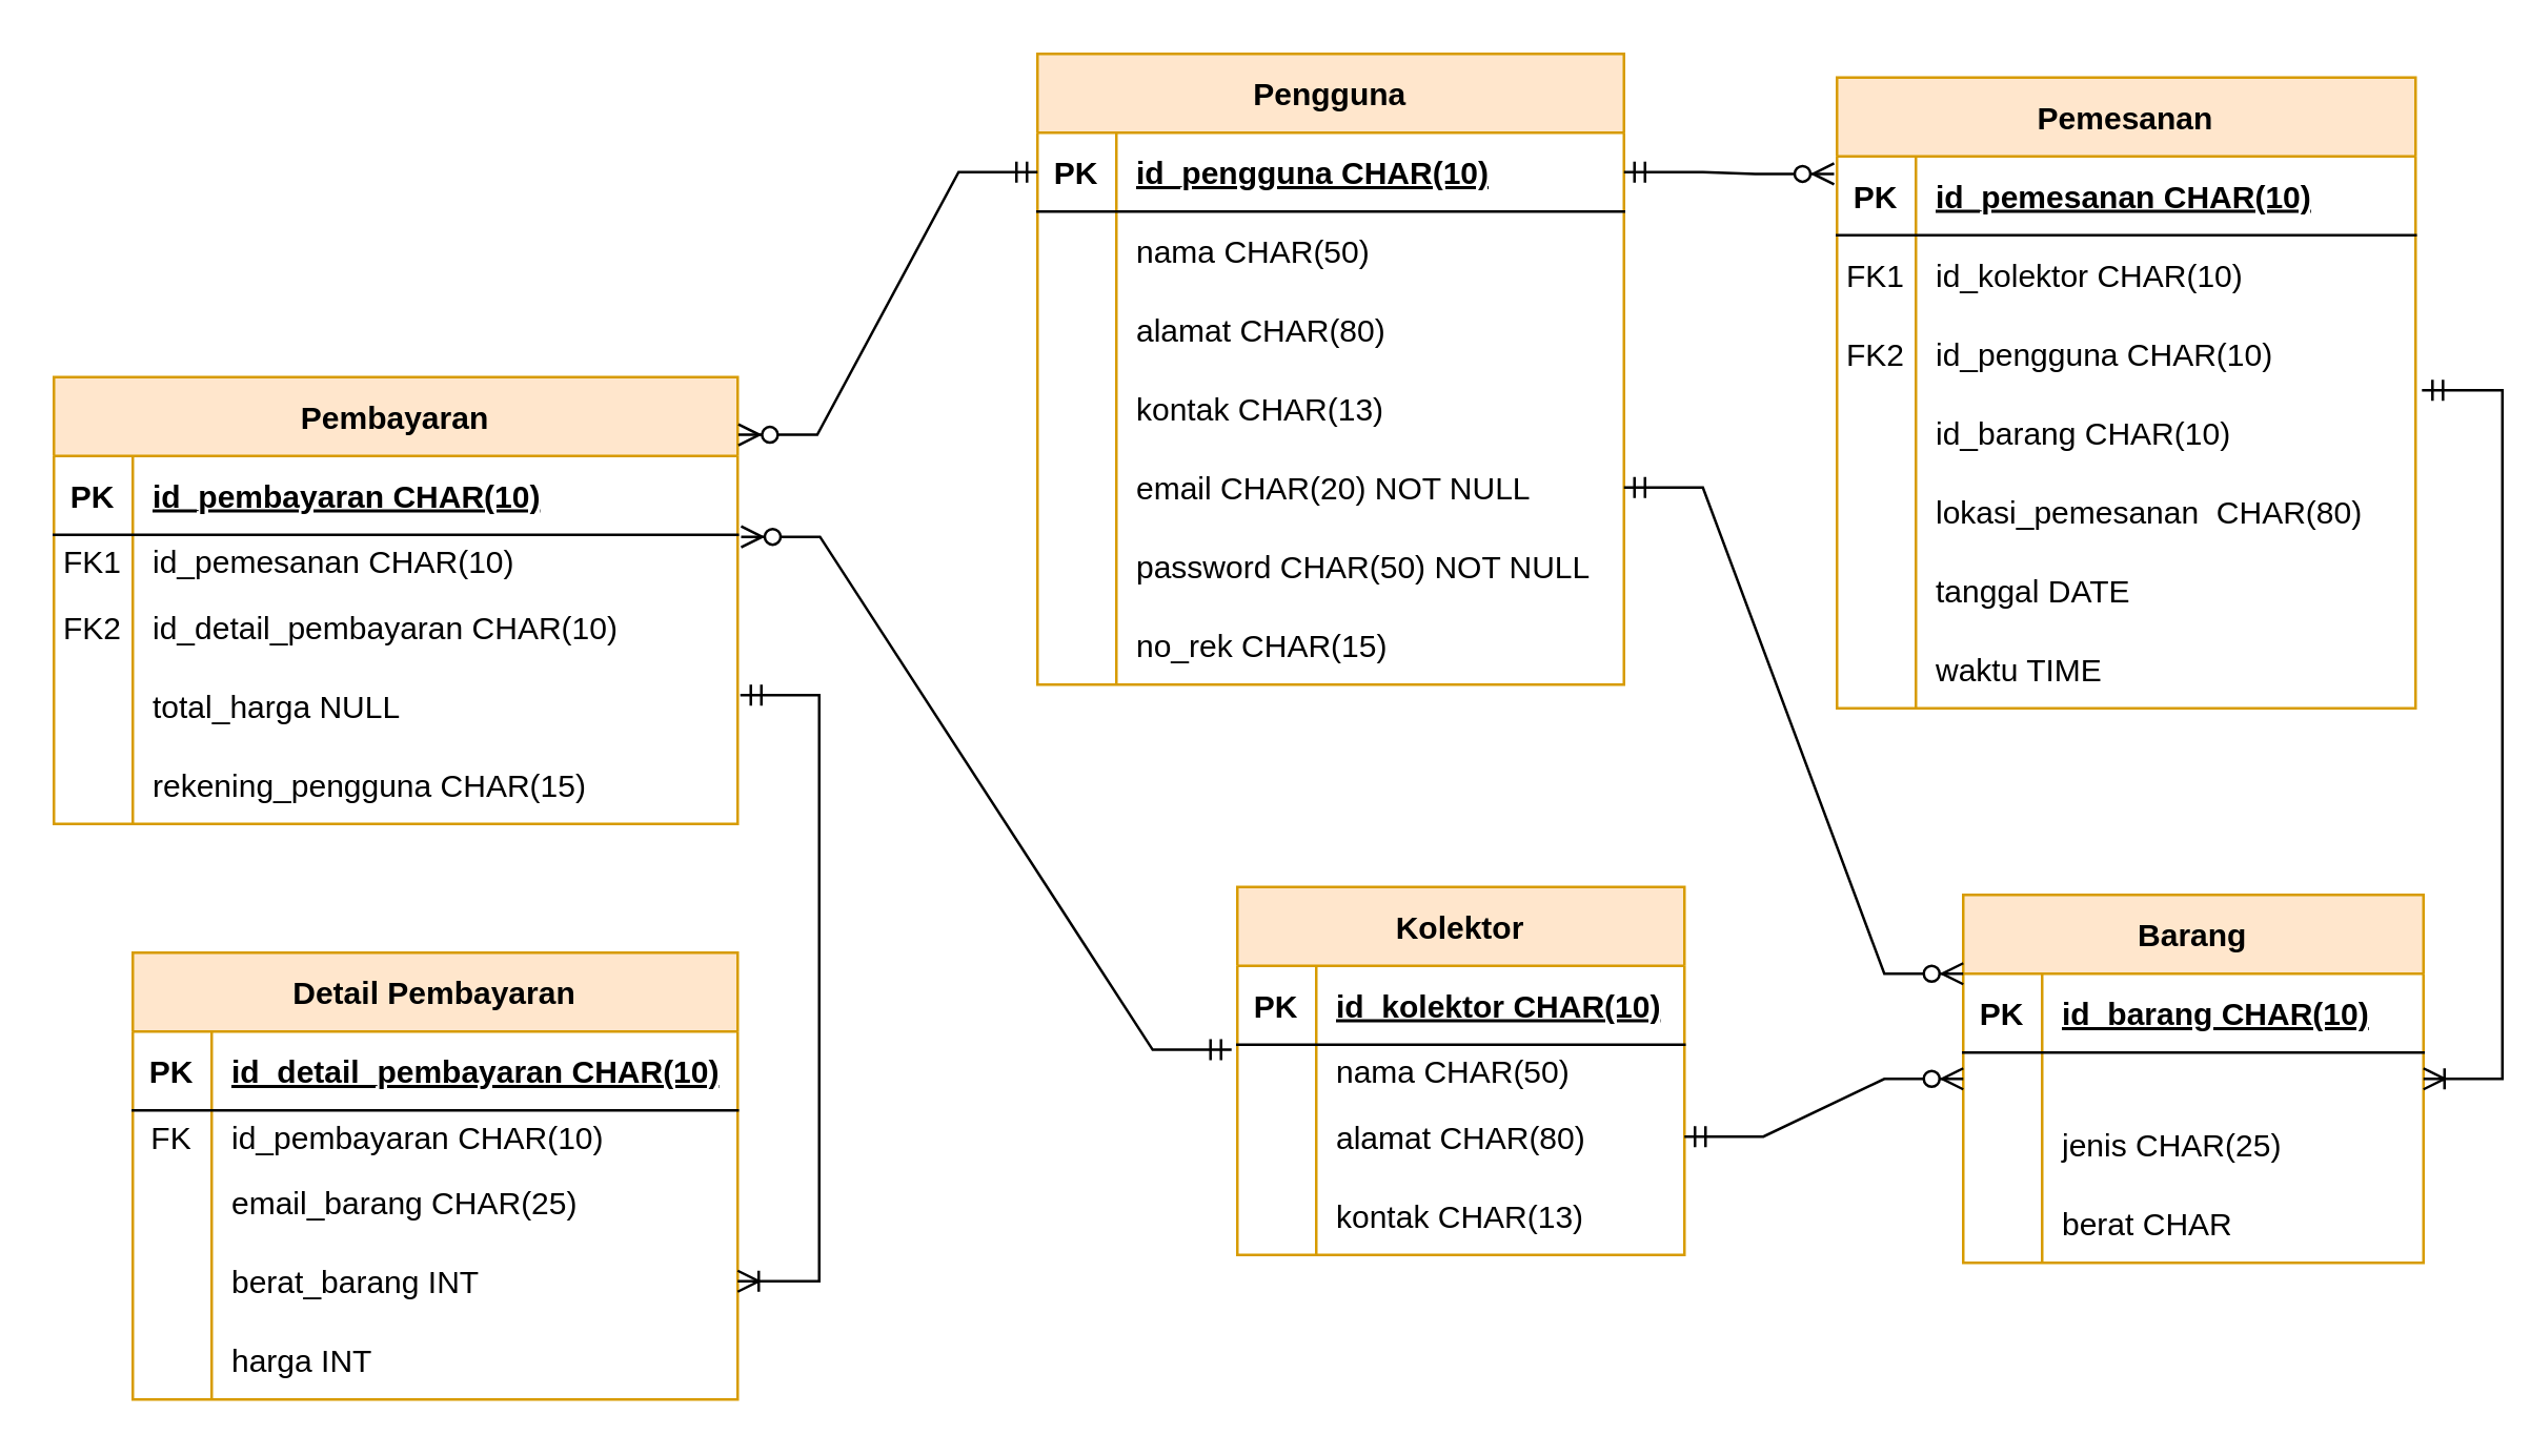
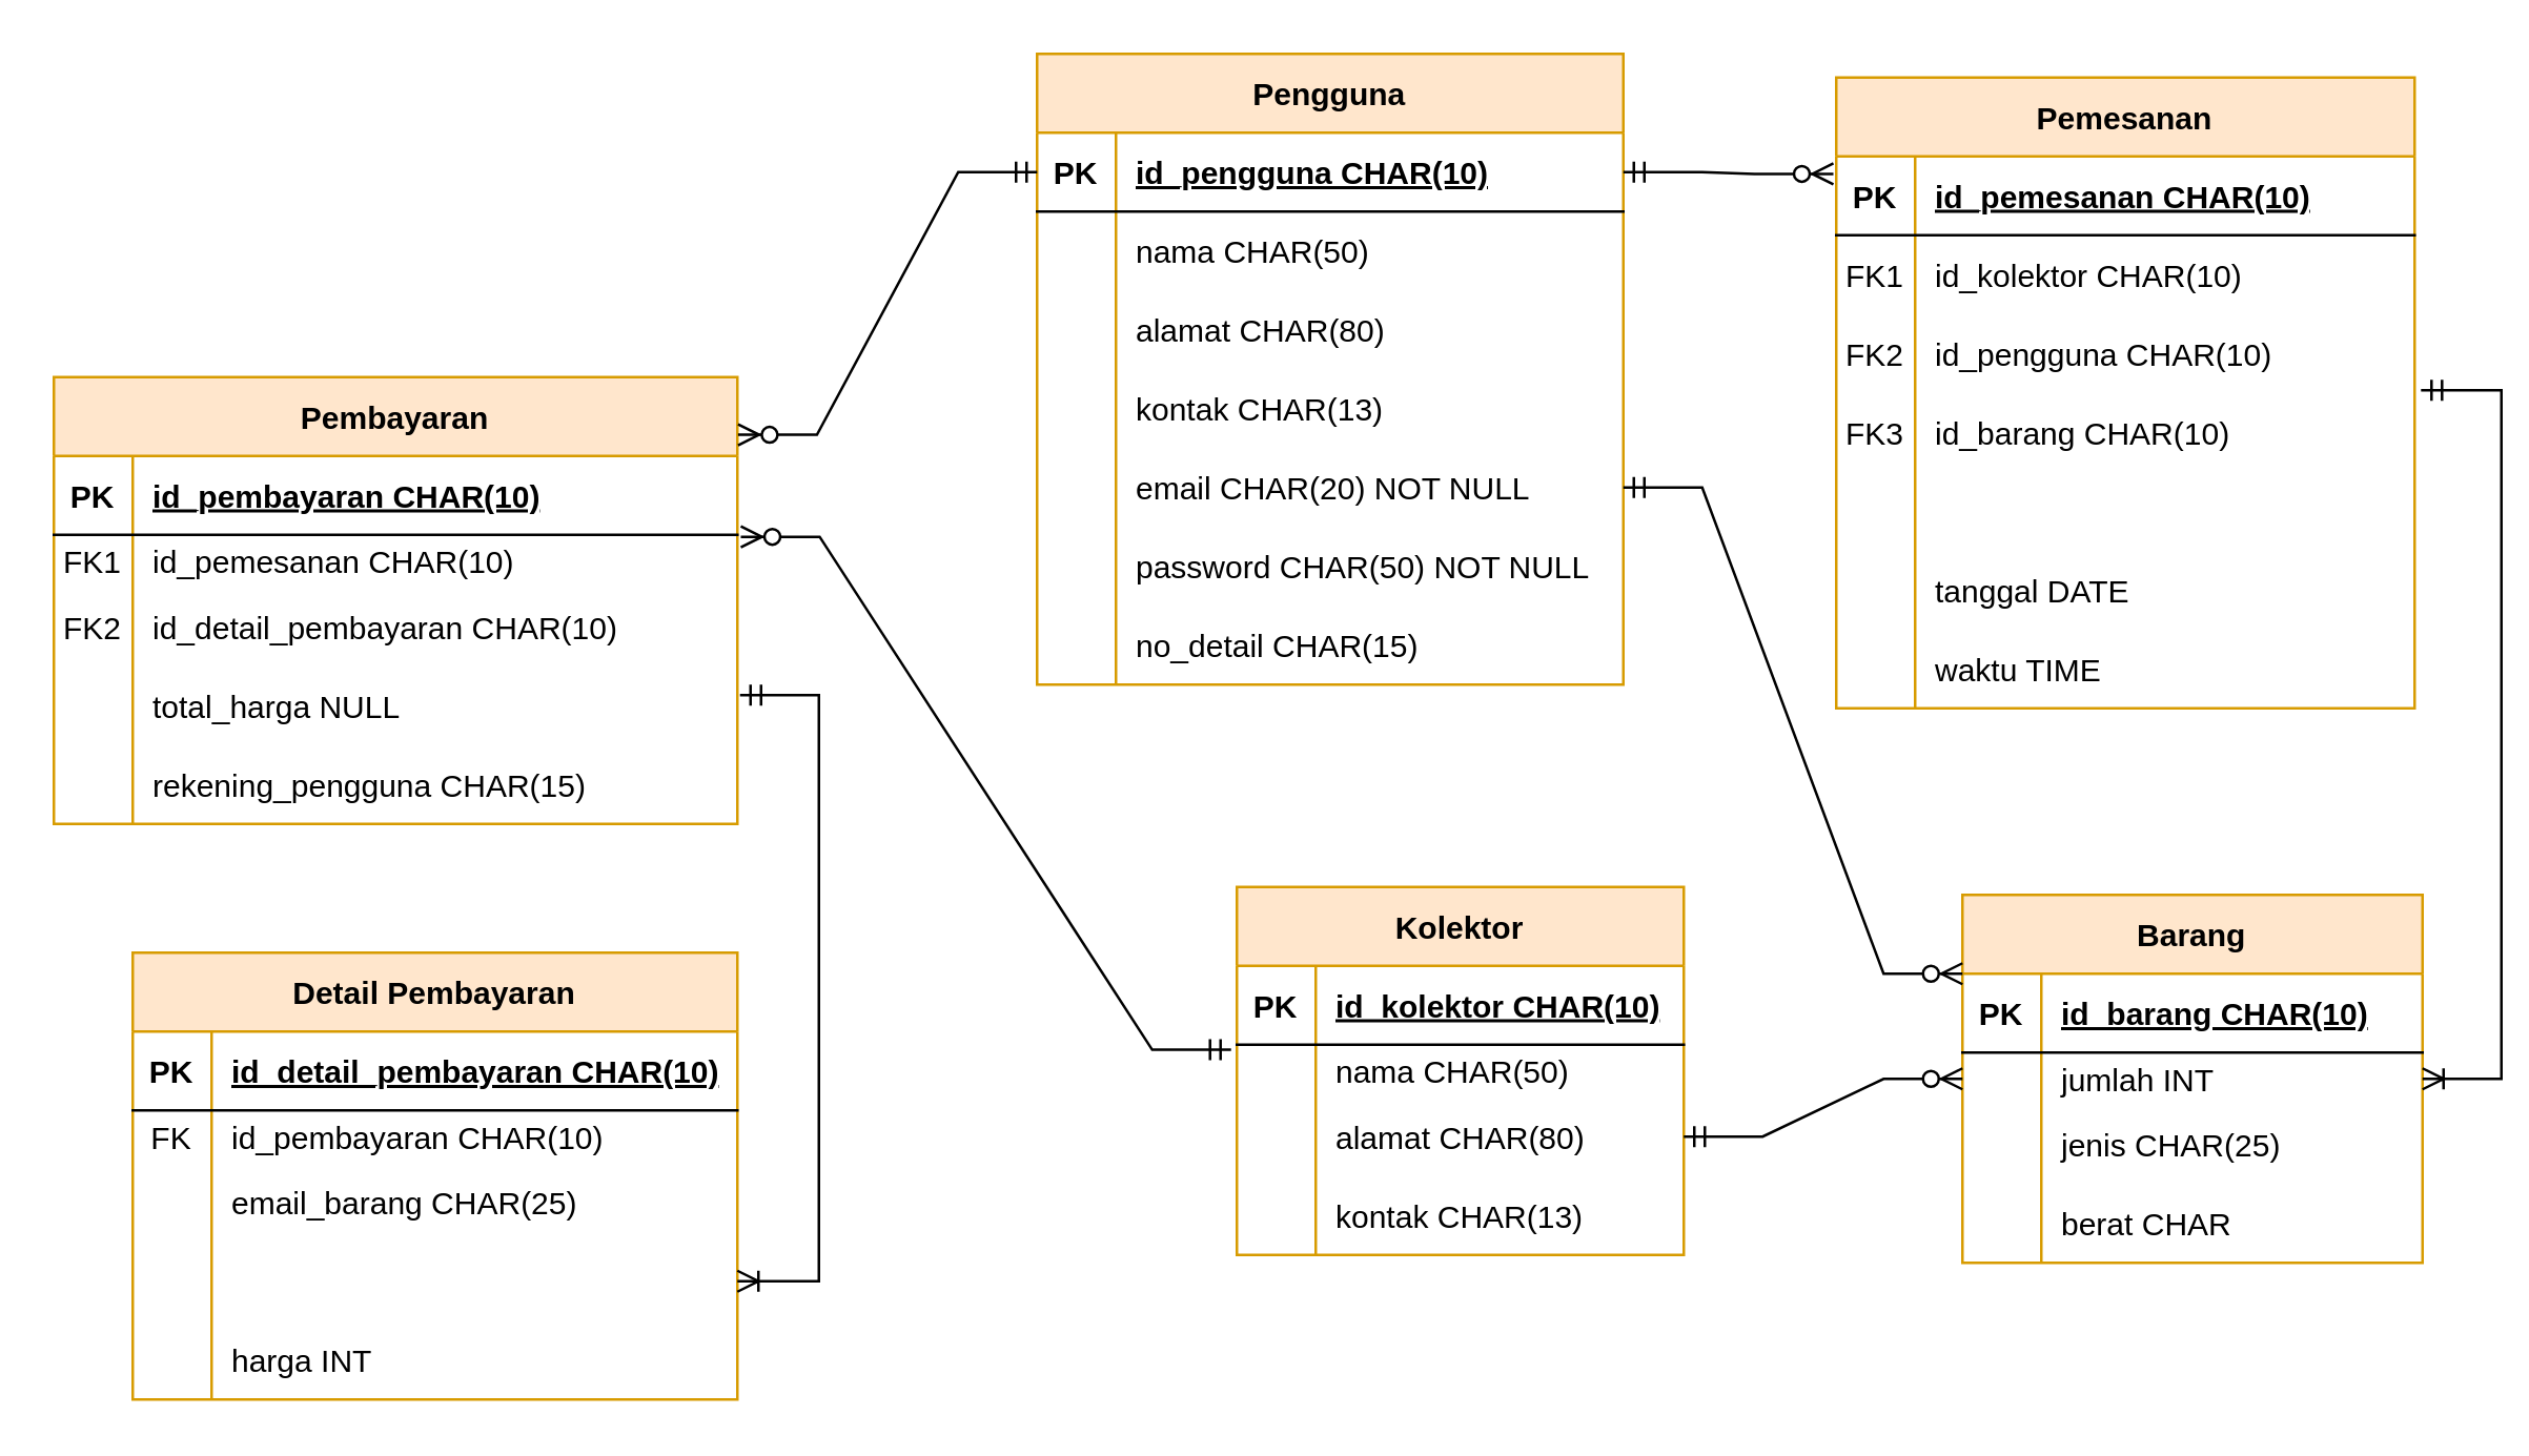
+ <mxCell id="13" value="FK3" style="shape=partialRectangle;overflow=hidden;connectable=0;fillColor=none;top=0;left=0;bottom=0;right=0;" parent="12" vertex="1"><mxGeometry width="30" height="30" as="geometry"><mxRectangle width="30" height="30" as="alternateBounds" /></mxGeometry></mxCell>
- <mxCell id="17" value="lokasi_pemesanan  CHAR(80)" style="shape=partialRectangle;overflow=hidden;connectable=0;fillColor=none;top=0;left=0;bottom=0;right=0;align=left;spacingLeft=6;" parent="15" vertex="1"><mxGeometry x="30" width="190" height="30" as="geometry"><mxRectangle width="190" height="30" as="alternateBounds" /></mxGeometry></mxCell>
- <mxCell id="58" value="no_rek CHAR(15)" style="shape=partialRectangle;overflow=hidden;connectable=0;fillColor=none;top=0;left=0;bottom=0;right=0;align=left;spacingLeft=6;" parent="56" vertex="1"><mxGeometry x="30" width="193" height="30" as="geometry"><mxRectangle width="193" height="30" as="alternateBounds" /></mxGeometry></mxCell>
+ <mxCell id="58" value="no_detail CHAR(15)" style="shape=partialRectangle;overflow=hidden;connectable=0;fillColor=none;top=0;left=0;bottom=0;right=0;align=left;spacingLeft=6;" parent="56" vertex="1"><mxGeometry x="30" width="193" height="30" as="geometry"><mxRectangle width="193" height="30" as="alternateBounds" /></mxGeometry></mxCell>
+ <mxCell id="30" value="jumlah INT" style="shape=partialRectangle;overflow=hidden;connectable=0;fillColor=none;top=0;left=0;bottom=0;right=0;align=left;spacingLeft=6;" parent="28" vertex="1"><mxGeometry x="30" width="145" height="20" as="geometry"><mxRectangle width="145" height="20" as="alternateBounds" /></mxGeometry></mxCell>
- <mxCell id="88" value="berat_barang INT" style="shape=partialRectangle;overflow=hidden;connectable=0;fillColor=none;top=0;left=0;bottom=0;right=0;align=left;spacingLeft=6;" parent="86" vertex="1"><mxGeometry x="30" width="200" height="30" as="geometry"><mxRectangle width="200" height="30" as="alternateBounds" /></mxGeometry></mxCell>
